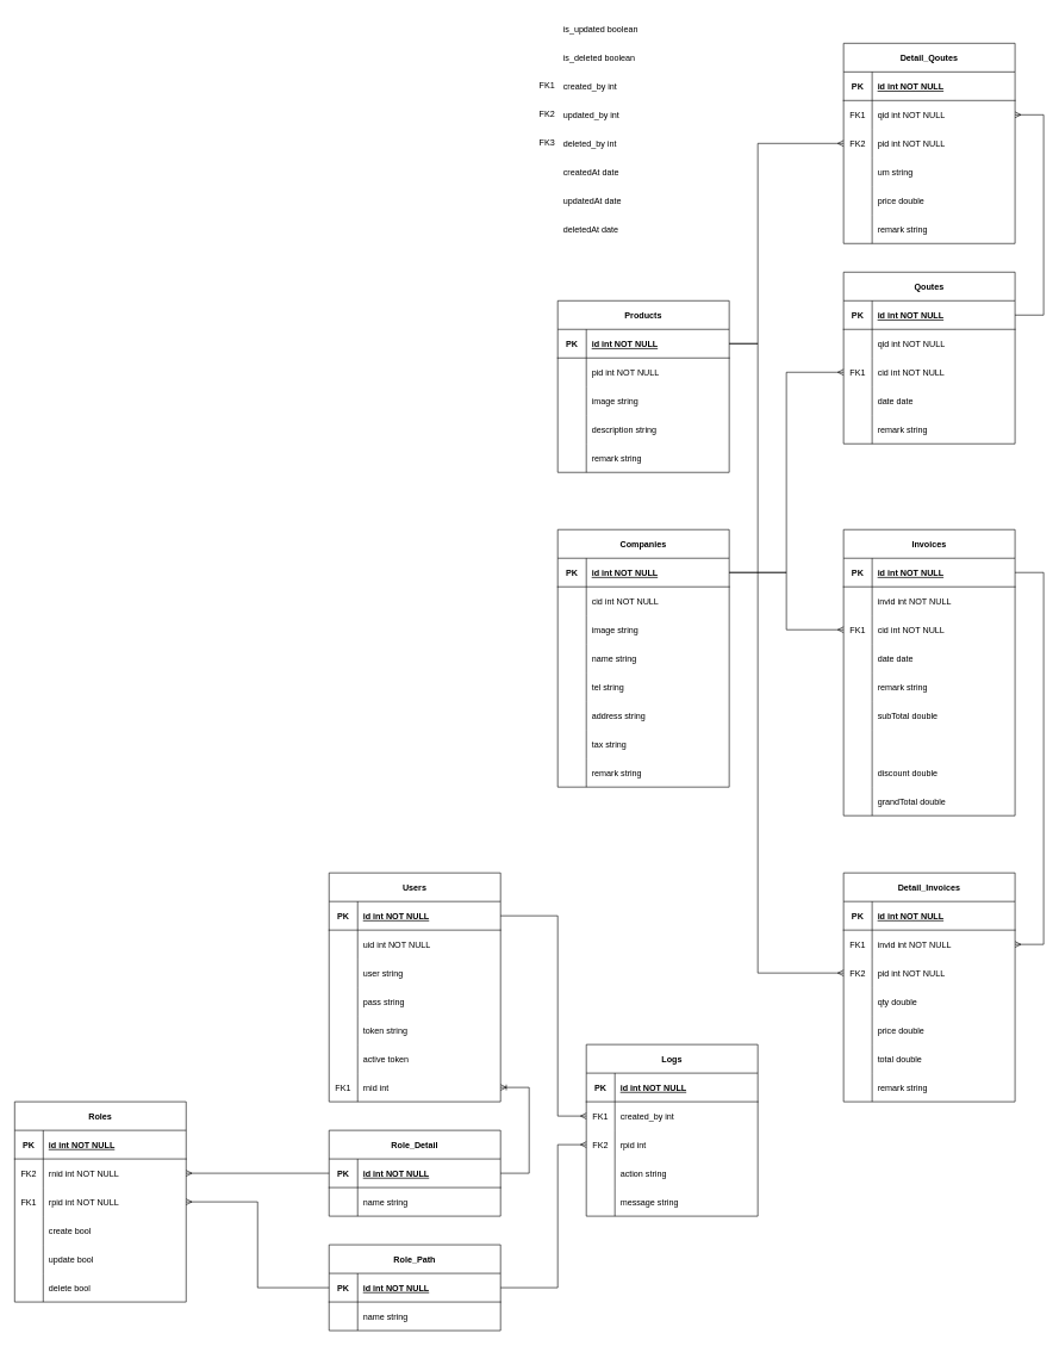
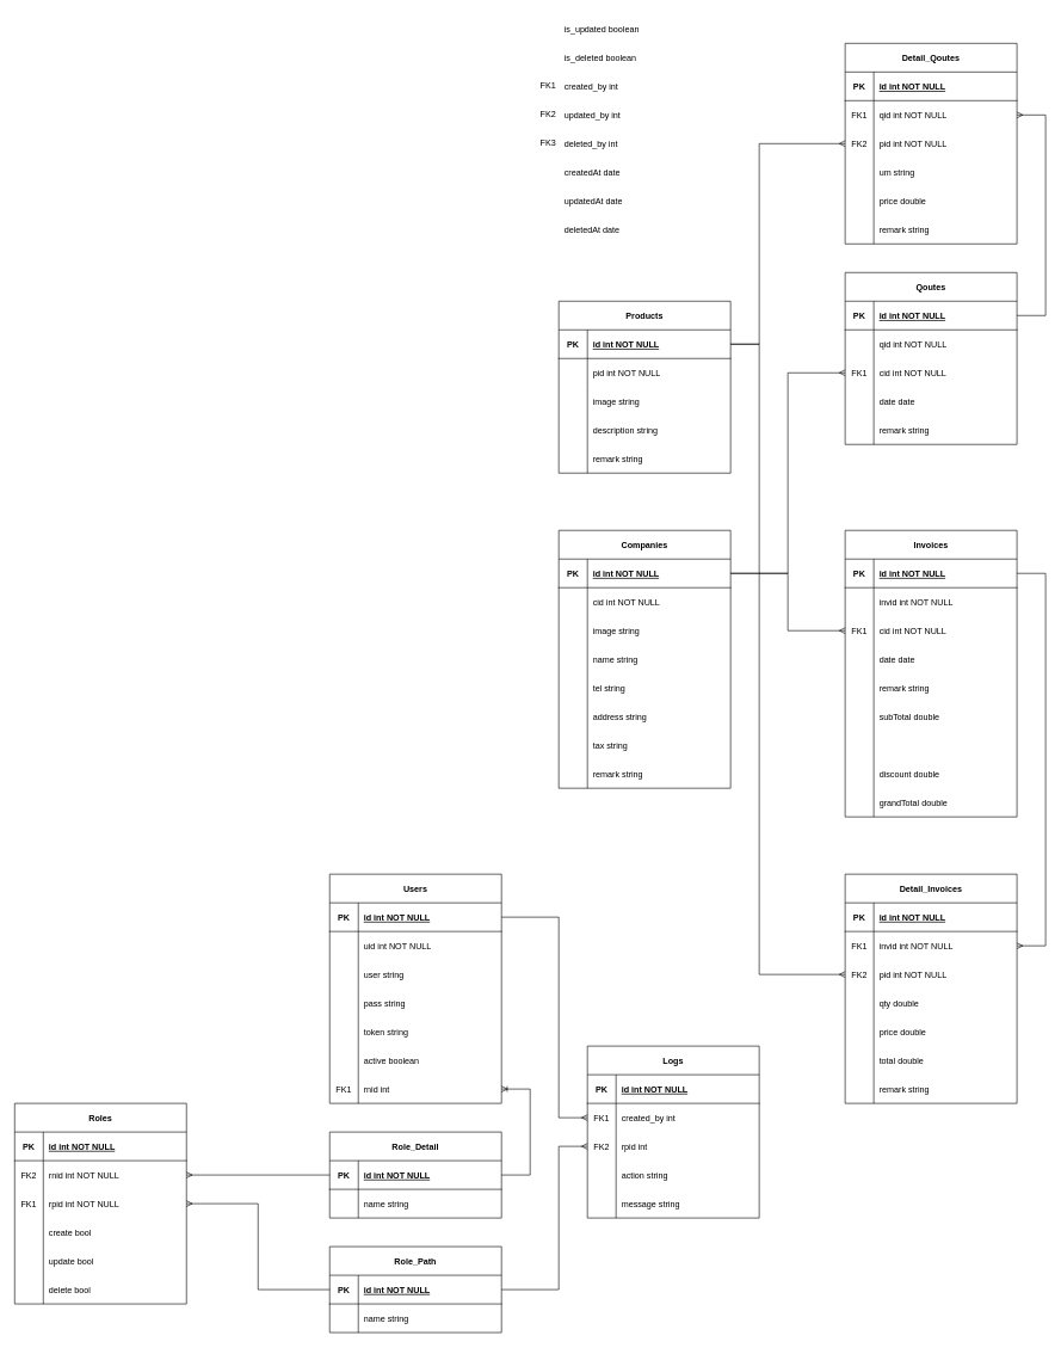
- <mxCell id="136" value="active token" style="shape=partialRectangle;overflow=hidden;connectable=0;fillColor=none;top=0;left=0;bottom=0;right=0;align=left;spacingLeft=6;" parent="134" vertex="1"><mxGeometry x="40" width="200" height="40" as="geometry"><mxRectangle width="200" height="40" as="alternateBounds" /></mxGeometry></mxCell>
+ <mxCell id="136" value="active boolean" style="shape=partialRectangle;overflow=hidden;connectable=0;fillColor=none;top=0;left=0;bottom=0;right=0;align=left;spacingLeft=6;" parent="134" vertex="1"><mxGeometry x="40" width="200" height="40" as="geometry"><mxRectangle width="200" height="40" as="alternateBounds" /></mxGeometry></mxCell>
